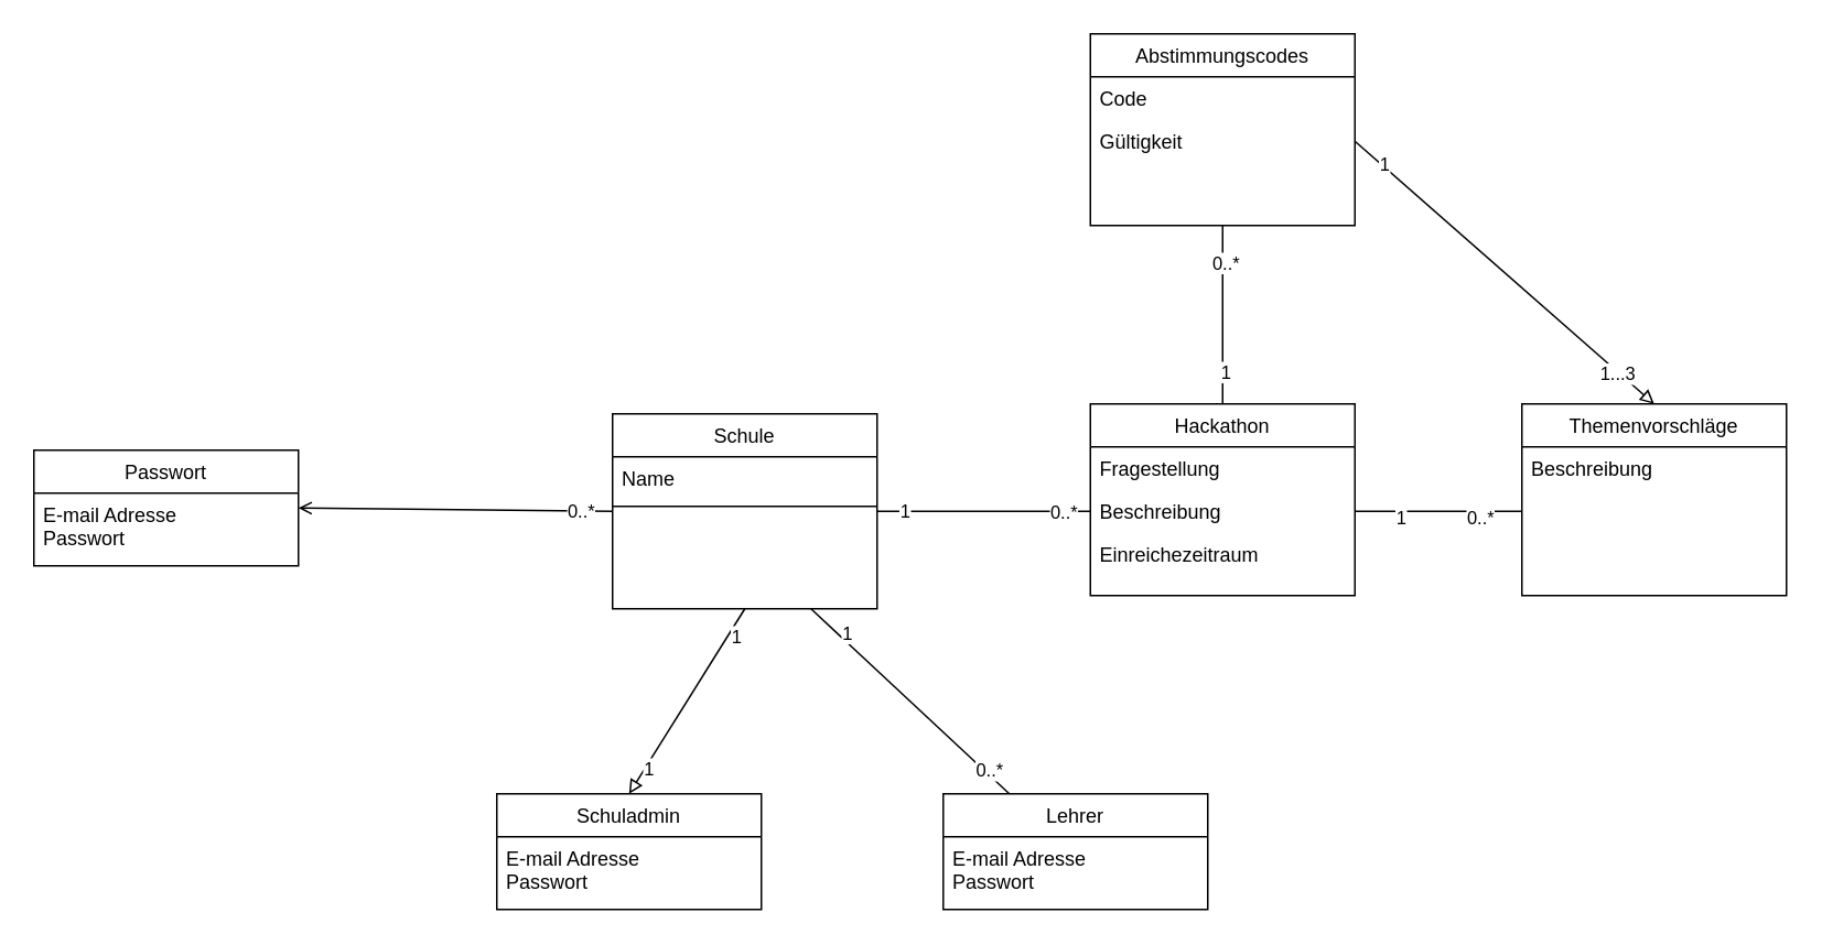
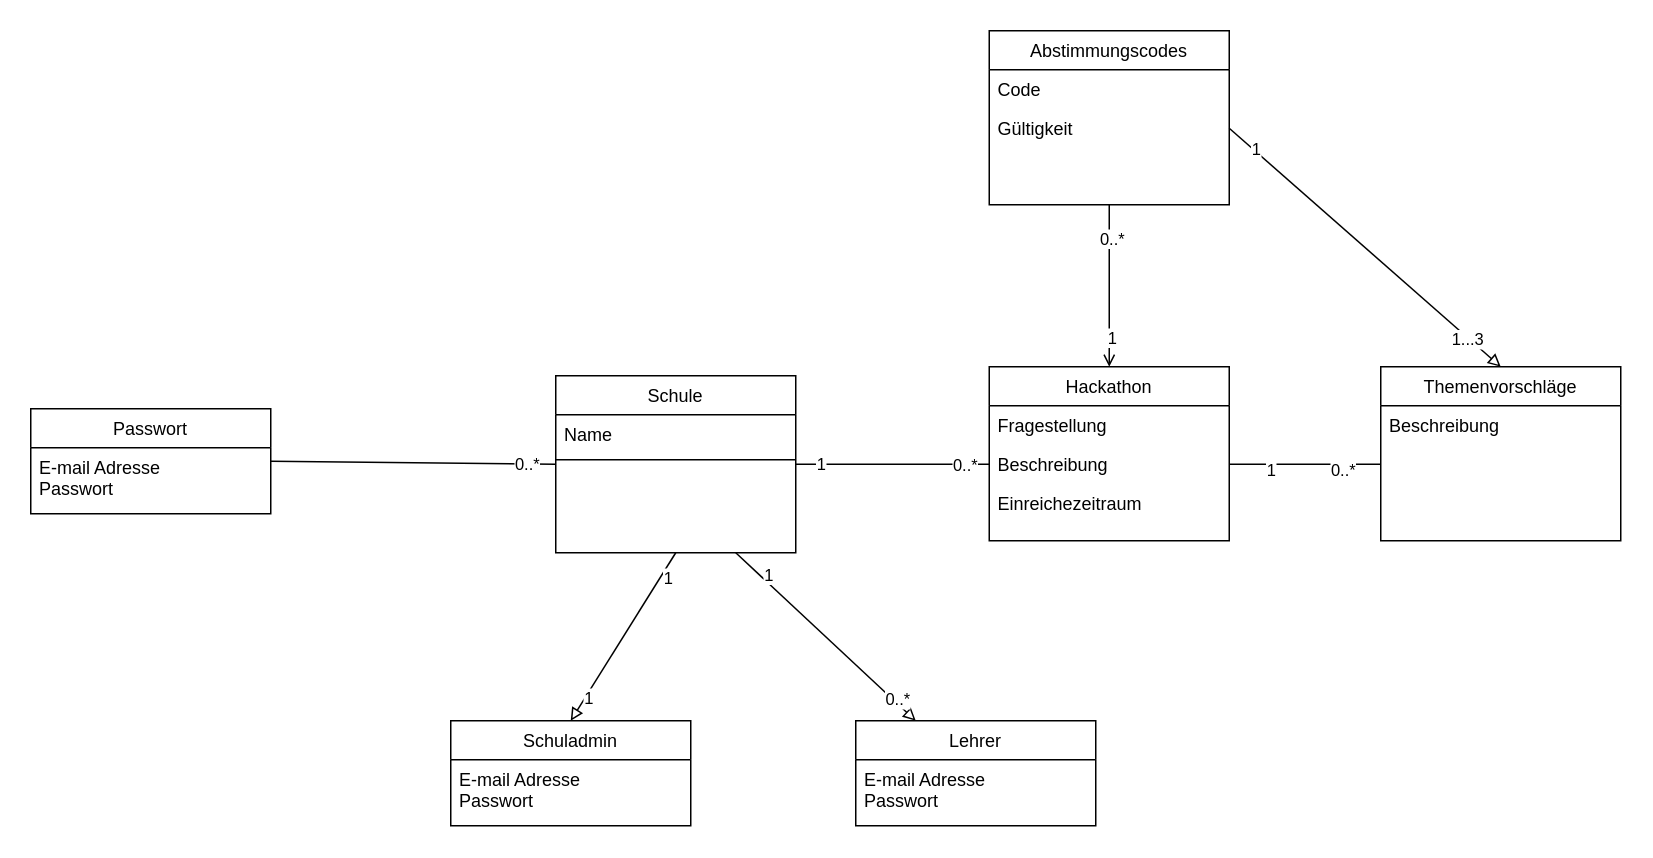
- <mxCell id="31" style="edgeStyle=none;rounded=0;orthogonalLoop=1;jettySize=auto;html=1;exitX=0.5;exitY=1;exitDx=0;exitDy=0;entryX=0.5;entryY=0;entryDx=0;entryDy=0;endArrow=none;endFill=0;" edge="1" parent="1" source="34" target="16"><mxGeometry relative="1" as="geometry" /></mxCell>
+ <mxCell id="31" style="edgeStyle=none;rounded=0;orthogonalLoop=1;jettySize=auto;html=1;exitX=0.5;exitY=1;exitDx=0;exitDy=0;entryX=0.5;entryY=0;entryDx=0;entryDy=0;endArrow=open;endFill=0;" edge="1" parent="1" source="34" target="16"><mxGeometry relative="1" as="geometry" /></mxCell>
- <mxCell id="11" style="edgeStyle=none;rounded=0;orthogonalLoop=1;jettySize=auto;html=1;exitX=0;exitY=0.5;exitDx=0;exitDy=0;entryX=1;entryY=0.5;entryDx=0;entryDy=0;endArrow=open;endFill=0;" edge="1" parent="1" source="13" target="29"><mxGeometry relative="1" as="geometry" /></mxCell>
+ <mxCell id="11" style="edgeStyle=none;rounded=0;orthogonalLoop=1;jettySize=auto;html=1;exitX=0;exitY=0.5;exitDx=0;exitDy=0;entryX=1;entryY=0.5;entryDx=0;entryDy=0;endArrow=none;endFill=0;" edge="1" parent="1" source="13" target="29"><mxGeometry relative="1" as="geometry" /></mxCell>
- <mxCell id="8" style="edgeStyle=none;rounded=0;orthogonalLoop=1;jettySize=auto;html=1;exitX=0.75;exitY=1;exitDx=0;exitDy=0;entryX=0.25;entryY=0;entryDx=0;entryDy=0;endArrow=none;endFill=0;" edge="1" parent="1" source="13" target="27"><mxGeometry relative="1" as="geometry" /></mxCell>
+ <mxCell id="8" style="edgeStyle=none;rounded=0;orthogonalLoop=1;jettySize=auto;html=1;exitX=0.75;exitY=1;exitDx=0;exitDy=0;entryX=0.25;entryY=0;entryDx=0;entryDy=0;endArrow=block;endFill=0;" edge="1" parent="1" source="13" target="27"><mxGeometry relative="1" as="geometry" /></mxCell>
